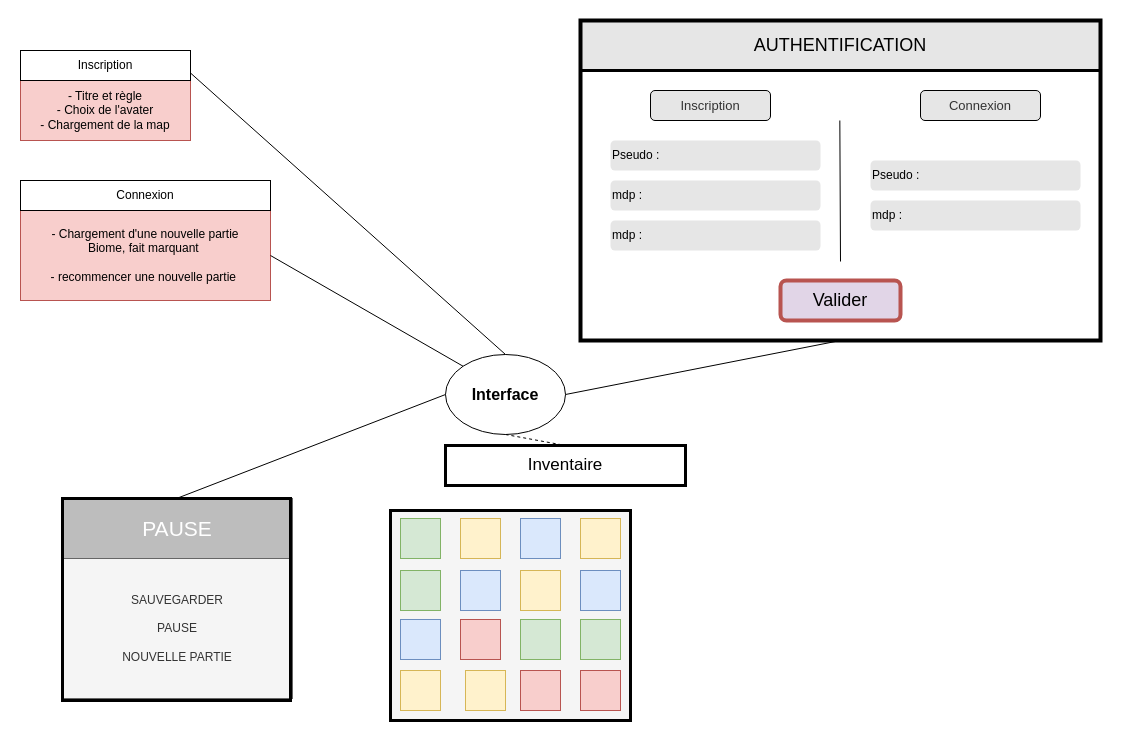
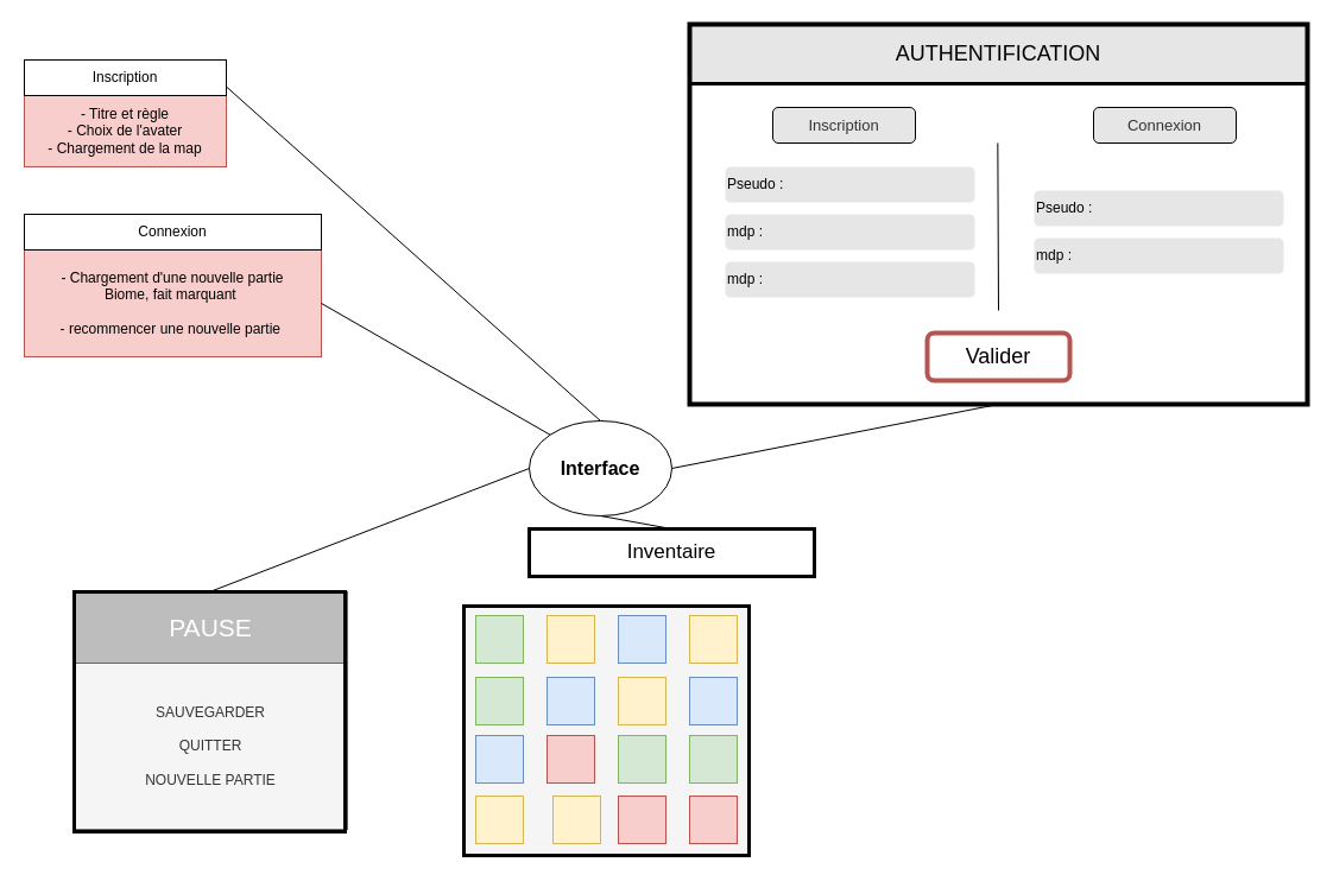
- <mxCell id="33" value="&lt;font style=&quot;font-size: 18px&quot;&gt;Valider&lt;/font&gt;" style="rounded=1;whiteSpace=wrap;html=1;strokeColor=#b85450;strokeWidth=4;fillColor=#E1D5E7;" vertex="1" parent="1"><mxGeometry x="780" y="280" width="120" height="40" as="geometry" /></mxCell>
+ <mxCell id="33" value="&lt;font style=&quot;font-size: 18px&quot;&gt;Valider&lt;/font&gt;" style="rounded=1;whiteSpace=wrap;html=1;strokeColor=#b85450;strokeWidth=4;fillColor=#ffffff;" vertex="1" parent="1"><mxGeometry x="780" y="280" width="120" height="40" as="geometry" /></mxCell>
- <mxCell id="44" value="" style="endArrow=none;html=1;entryX=0.5;entryY=0;entryDx=0;entryDy=0;exitX=0.5;exitY=1;exitDx=0;exitDy=0;dashed=1;" edge="1" parent="1" source="4" target="2"><mxGeometry width="50" height="50" relative="1" as="geometry"><mxPoint x="610" y="380" as="sourcePoint" /><mxPoint x="660" y="330" as="targetPoint" /></mxGeometry></mxCell>
+ <mxCell id="44" value="" style="endArrow=none;html=1;entryX=0.5;entryY=0;entryDx=0;entryDy=0;exitX=0.5;exitY=1;exitDx=0;exitDy=0;" edge="1" parent="1" source="4" target="2"><mxGeometry width="50" height="50" relative="1" as="geometry"><mxPoint x="610" y="380" as="sourcePoint" /><mxPoint x="660" y="330" as="targetPoint" /></mxGeometry></mxCell>
- <mxCell id="5" value="SAUVEGARDER&lt;br&gt;&lt;br&gt;PAUSE&lt;br&gt;&lt;br&gt;NOUVELLE PARTIE" style="rounded=0;whiteSpace=wrap;html=1;fillColor=#f5f5f5;strokeColor=#666666;fontColor=#333333;" vertex="1" parent="1"><mxGeometry x="62" y="558" width="230" height="140" as="geometry" /></mxCell>
+ <mxCell id="5" value="SAUVEGARDER&lt;br&gt;&lt;br&gt;QUITTER&lt;br&gt;&lt;br&gt;NOUVELLE PARTIE" style="rounded=0;whiteSpace=wrap;html=1;fillColor=#f5f5f5;strokeColor=#666666;fontColor=#333333;" vertex="1" parent="1"><mxGeometry x="62" y="558" width="230" height="140" as="geometry" /></mxCell>
